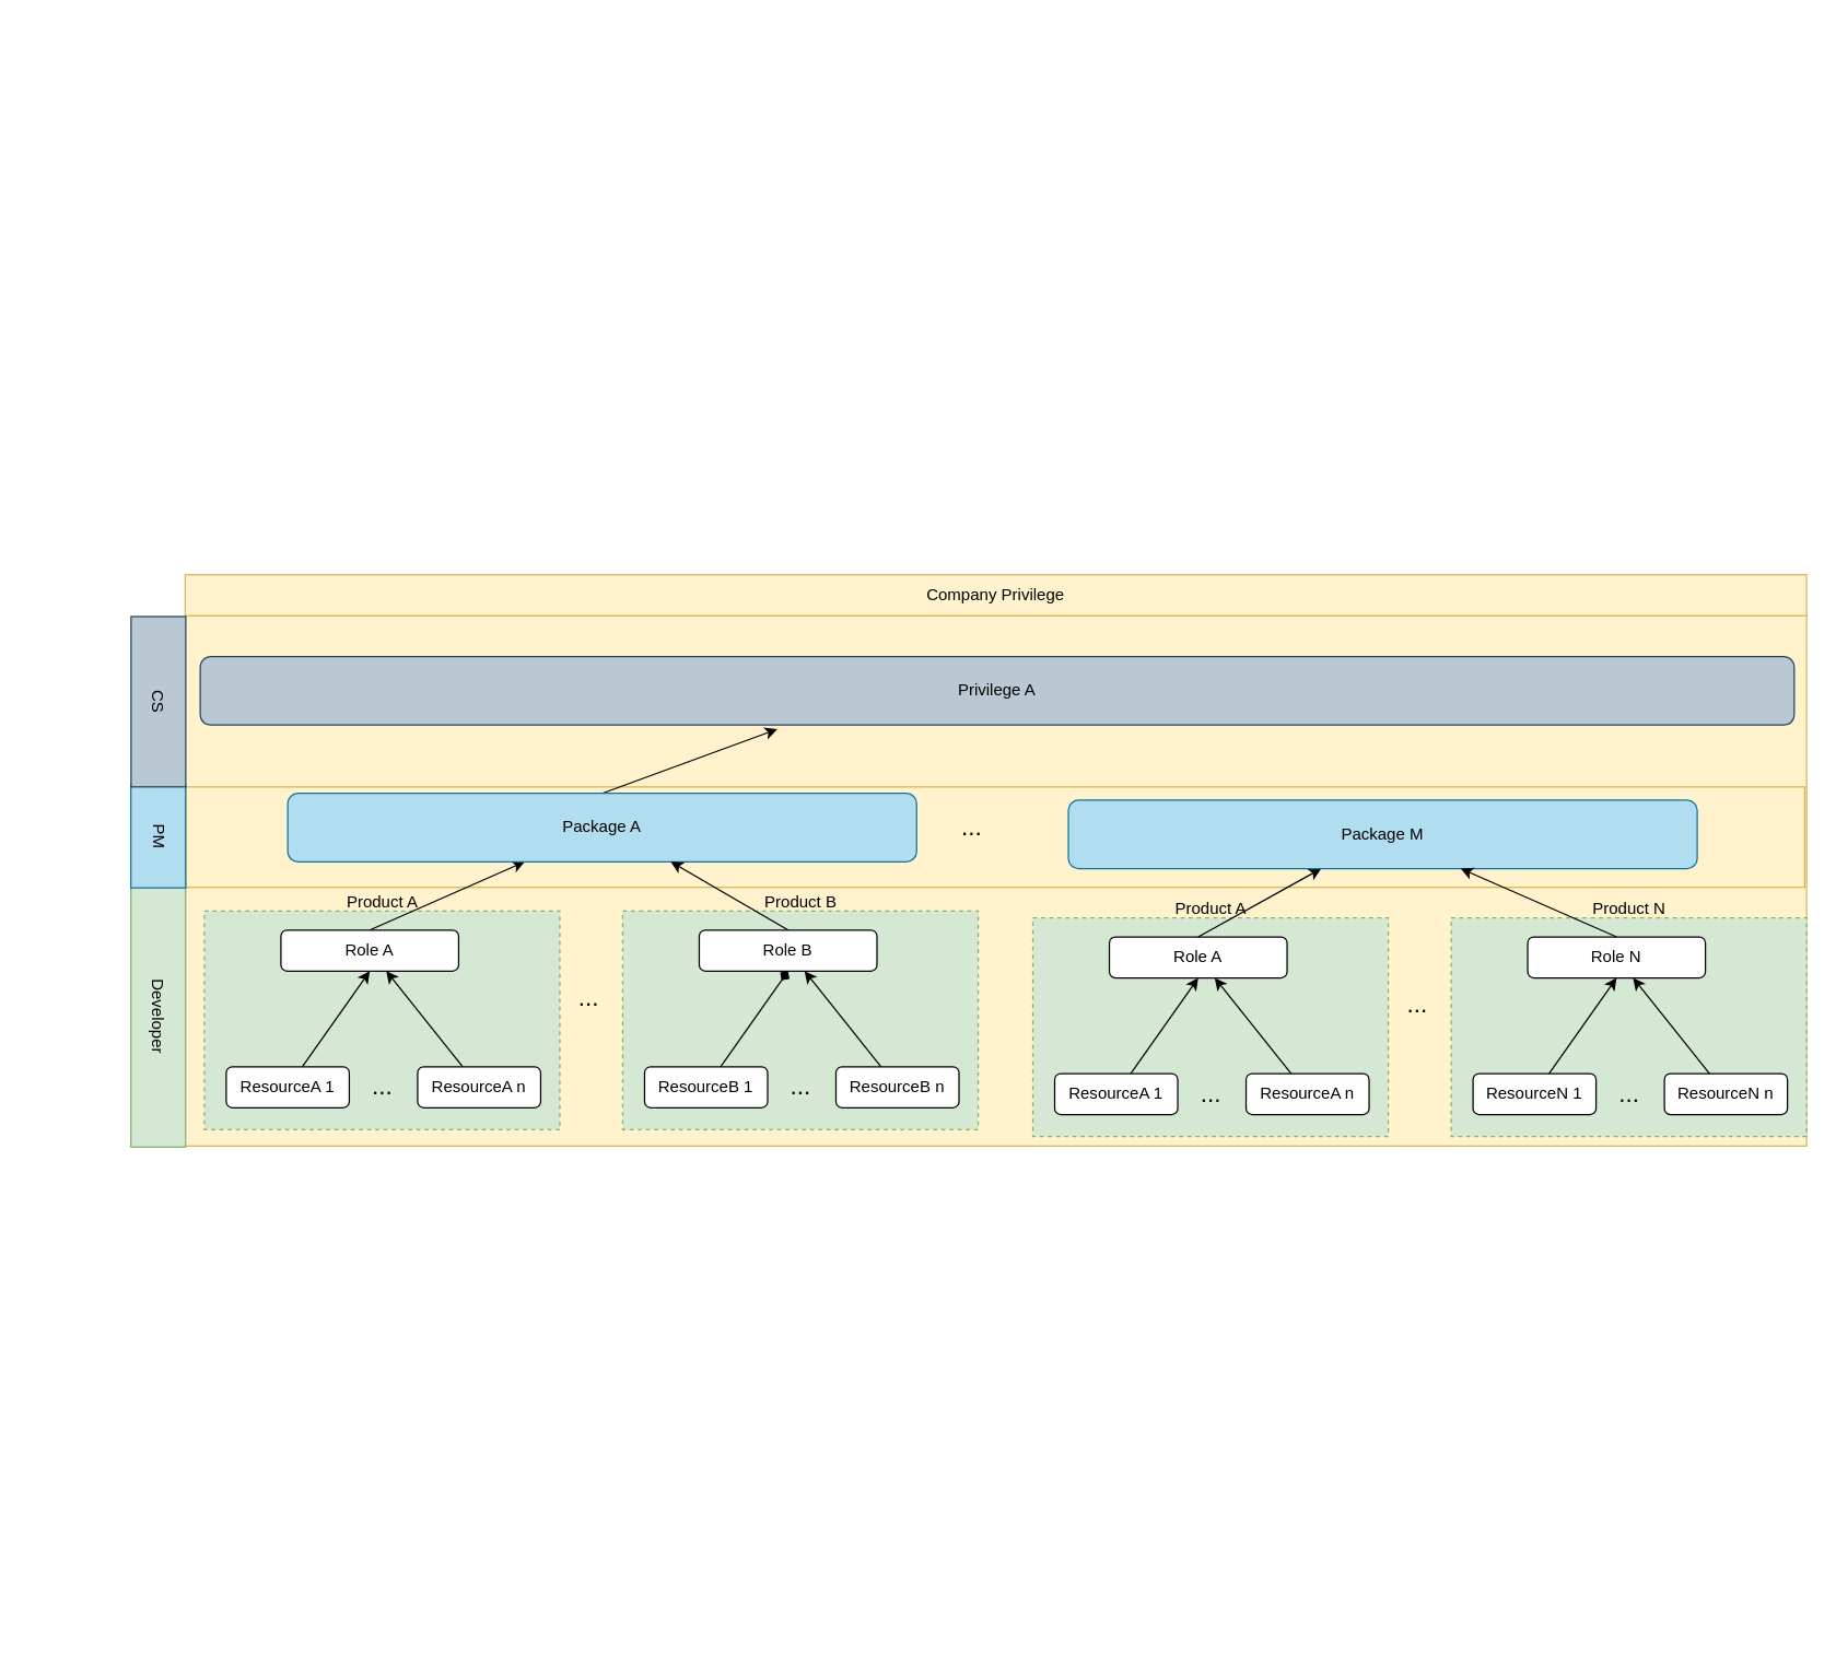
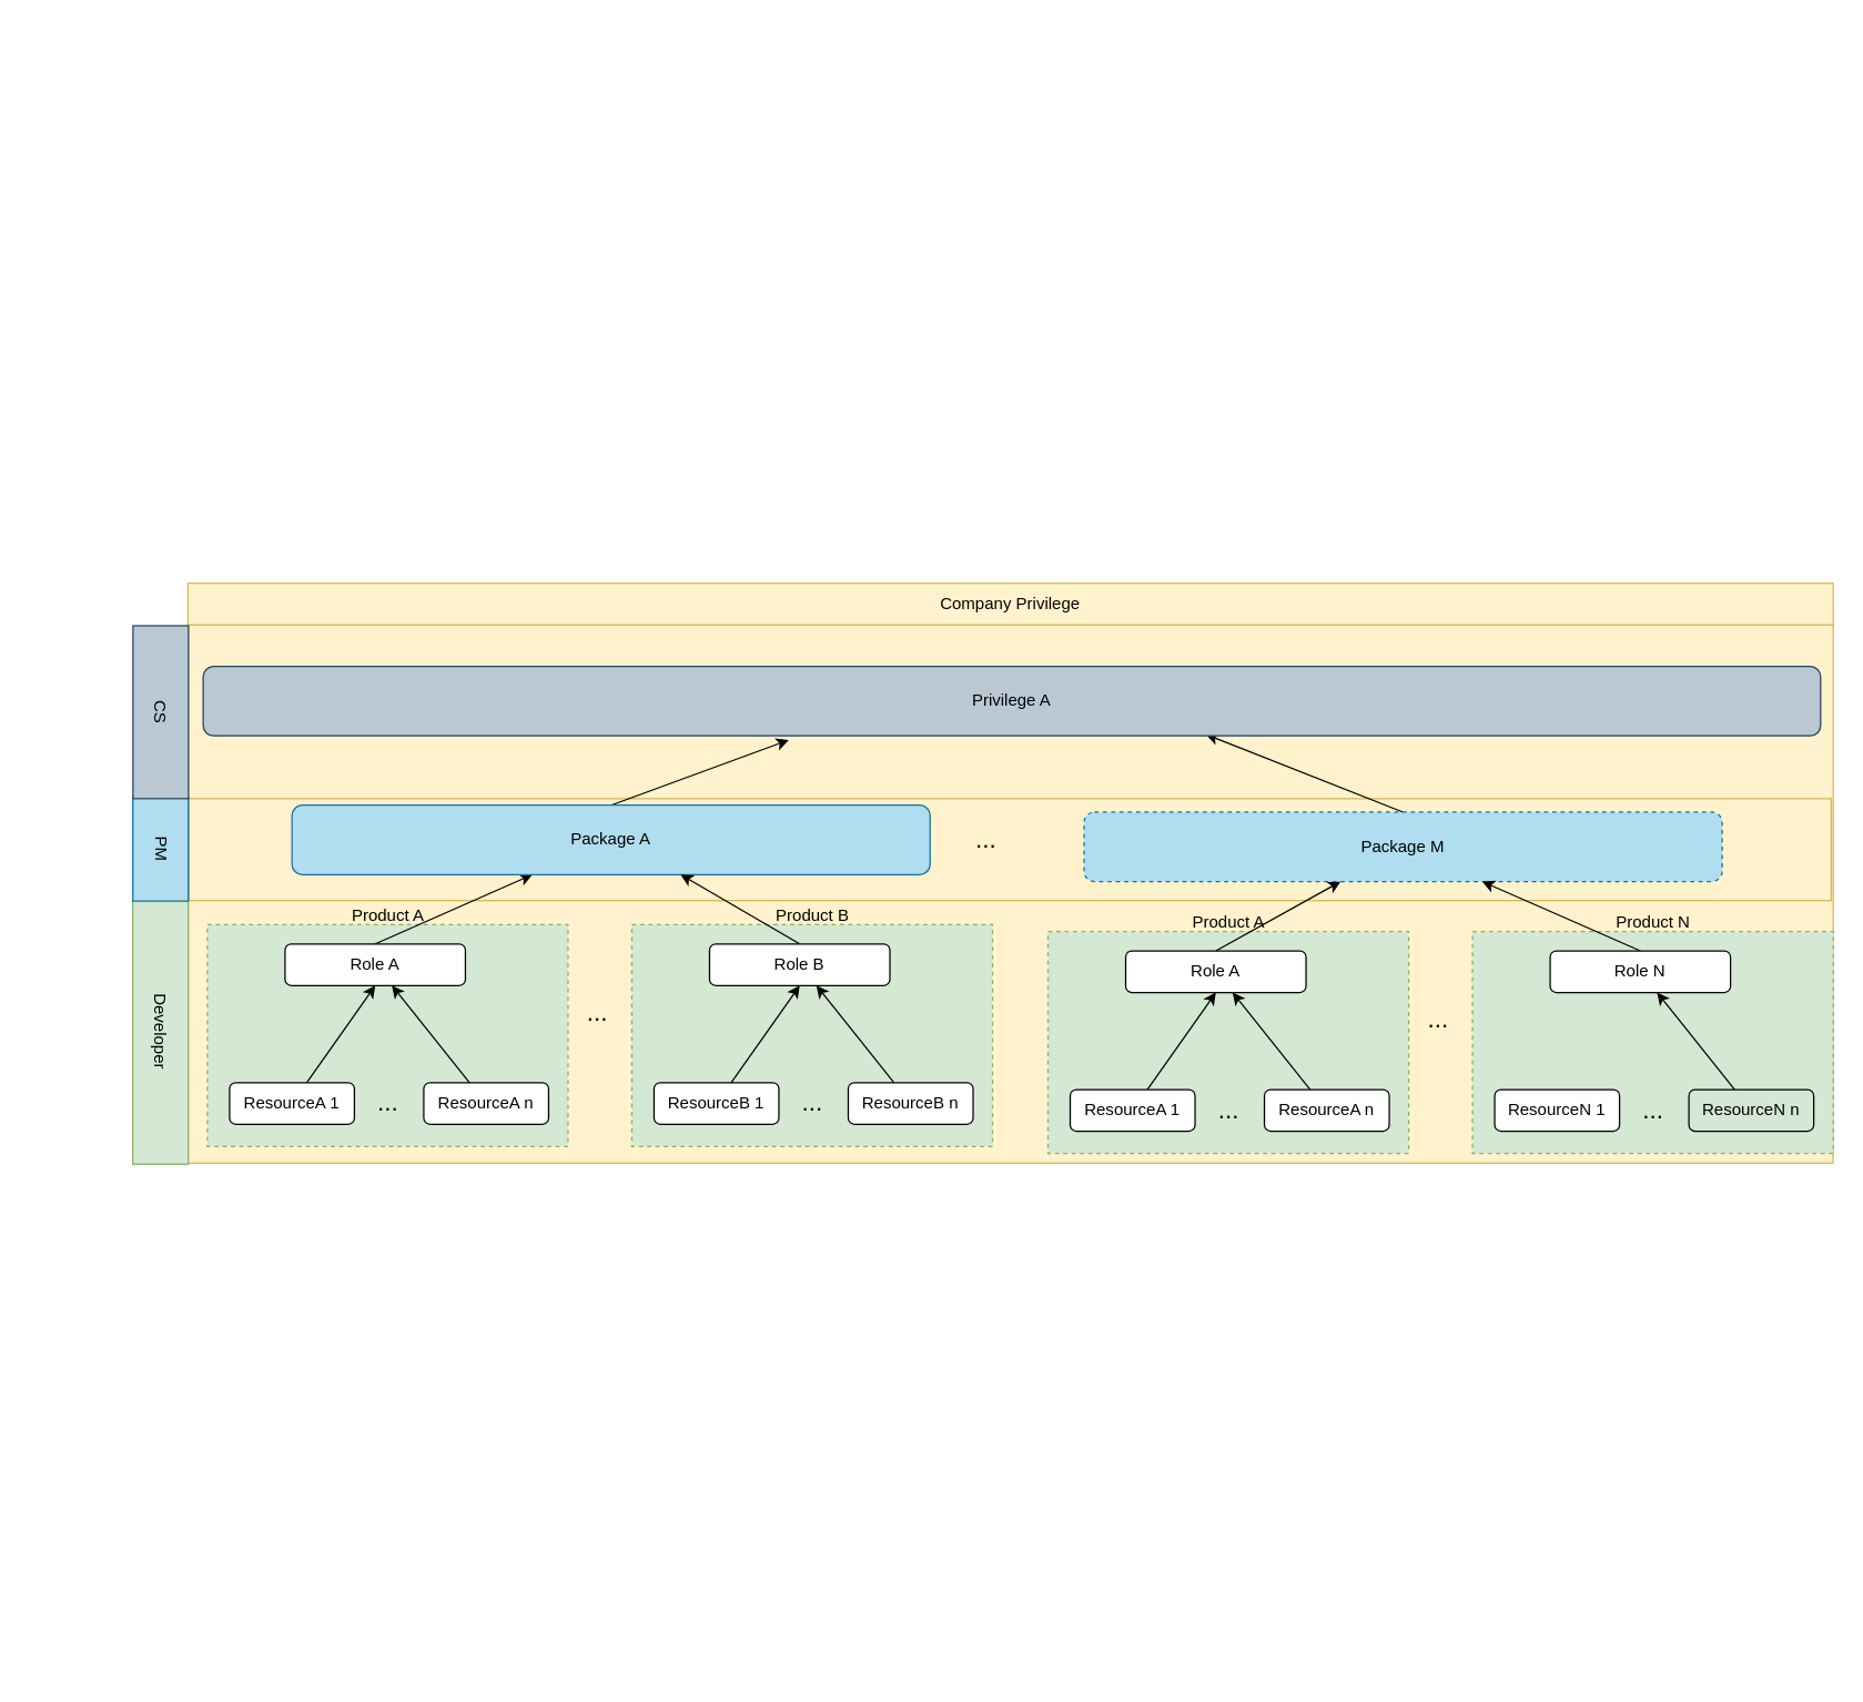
+ <mxCell id="31" style="edgeStyle=none;rounded=0;orthogonalLoop=1;jettySize=auto;html=1;exitX=0.5;exitY=0;exitDx=0;exitDy=0;entryX=0.62;entryY=0.98;entryDx=0;entryDy=0;entryPerimeter=0;" parent="1" source="32" target="47" edge="1"><mxGeometry relative="1" as="geometry" /></mxCell>
- <mxCell id="32" value="Package M" style="rounded=1;whiteSpace=wrap;html=1;fillColor=#b1ddf0;strokeColor=#10739e;" parent="1" vertex="1"><mxGeometry x="781" y="585" width="460" height="50" as="geometry" /></mxCell>
+ <mxCell id="32" value="Package M" style="rounded=1;whiteSpace=wrap;html=1;fillColor=#b1ddf0;strokeColor=#10739e;dashed=1;" parent="1" vertex="1"><mxGeometry x="781" y="585" width="460" height="50" as="geometry" /></mxCell>
- <mxCell id="17" style="rounded=0;orthogonalLoop=1;jettySize=auto;html=1;entryX=0.5;entryY=1;entryDx=0;entryDy=0;endArrow=diamond;" parent="1" source="18" target="20" edge="1"><mxGeometry relative="1" as="geometry" /></mxCell>
+ <mxCell id="17" style="rounded=0;orthogonalLoop=1;jettySize=auto;html=1;entryX=0.5;entryY=1;entryDx=0;entryDy=0;" parent="1" source="18" target="20" edge="1"><mxGeometry relative="1" as="geometry" /></mxCell>
- <mxCell id="39" style="rounded=0;orthogonalLoop=1;jettySize=auto;html=1;entryX=0.5;entryY=1;entryDx=0;entryDy=0;" parent="1" source="40" target="42" edge="1"><mxGeometry relative="1" as="geometry" /></mxCell>
- <mxCell id="44" value="ResourceN n" style="rounded=1;whiteSpace=wrap;html=1;" parent="1" vertex="1"><mxGeometry x="1217" y="785" width="90" height="30" as="geometry" /></mxCell>
+ <mxCell id="44" value="ResourceN n" style="rounded=1;whiteSpace=wrap;html=1;fillColor=#d5e8d4;" parent="1" vertex="1"><mxGeometry x="1217" y="785" width="90" height="30" as="geometry" /></mxCell>
